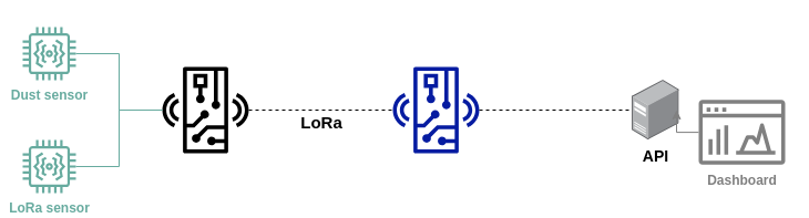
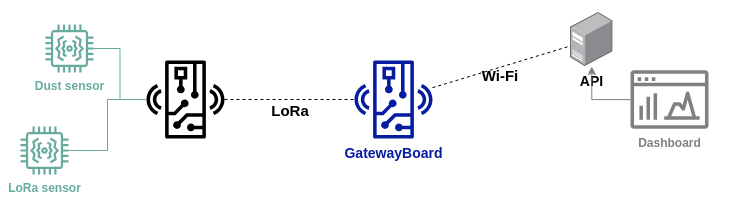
- <mxCell id="11" value="&lt;font style=&quot;color: rgb(103, 171, 159);&quot;&gt;Dust sensor&lt;/font&gt;" style="sketch=0;outlineConnect=0;fontColor=#232F3E;gradientColor=none;fillColor=#67AB9F;strokeColor=none;dashed=0;verticalLabelPosition=bottom;verticalAlign=top;align=center;html=1;fontSize=12;fontStyle=1;aspect=fixed;pointerEvents=1;shape=mxgraph.aws4.iot_thing_vibration_sensor;" vertex="1" parent="1"><mxGeometry x="20" y="24" width="48" height="48" as="geometry" /></mxCell>
+ <mxCell id="11" value="&lt;font style=&quot;color: rgb(103, 171, 159);&quot;&gt;Dust sensor&lt;/font&gt;" style="sketch=0;outlineConnect=0;fontColor=#232F3E;gradientColor=none;fillColor=#67AB9F;strokeColor=none;dashed=0;verticalLabelPosition=bottom;verticalAlign=top;align=center;html=1;fontSize=12;fontStyle=1;aspect=fixed;pointerEvents=1;shape=mxgraph.aws4.iot_thing_vibration_sensor;" vertex="1" parent="1"><mxGeometry x="45" y="24" width="48" height="48" as="geometry" /></mxCell>
+ <mxCell id="8" value="&lt;b&gt;&lt;font style=&quot;font-size: 15px;&quot;&gt;Wi-Fi&lt;/font&gt;&lt;/b&gt;" style="text;html=1;align=center;verticalAlign=middle;whiteSpace=wrap;rounded=0;" vertex="1" parent="1"><mxGeometry x="470" y="60" width="60" height="30" as="geometry" /></mxCell>
- <mxCell id="2" value="&lt;b&gt;&lt;font style=&quot;font-size: 14px;&quot;&gt;API&lt;/font&gt;&lt;/b&gt;" style="image;points=[];aspect=fixed;html=1;align=center;shadow=0;dashed=0;image=img/lib/allied_telesis/computer_and_terminals/Server_Desktop.svg;labelBackgroundColor=none;fontColor=default;" vertex="1" parent="1"><mxGeometry x="570" y="72" width="42.6" height="54" as="geometry" /></mxCell>
+ <mxCell id="2" value="&lt;b&gt;&lt;font style=&quot;font-size: 14px;&quot;&gt;API&lt;/font&gt;&lt;/b&gt;" style="image;points=[];aspect=fixed;html=1;align=center;shadow=0;dashed=0;image=img/lib/allied_telesis/computer_and_terminals/Server_Desktop.svg;labelBackgroundColor=none;fontColor=default;" vertex="1" parent="1"><mxGeometry x="570" y="12" width="42.6" height="54" as="geometry" /></mxCell>
- <mxCell id="16" value="&lt;font style=&quot;color: rgb(128, 128, 128);&quot;&gt;&lt;b&gt;Dashboard&lt;/b&gt;&lt;/font&gt;" style="sketch=0;outlineConnect=0;fontColor=#232F3E;gradientColor=none;fillColor=#808080;strokeColor=none;dashed=0;verticalLabelPosition=bottom;verticalAlign=top;align=center;html=1;fontSize=12;fontStyle=0;aspect=fixed;pointerEvents=1;shape=mxgraph.aws4.opensearch_dashboards;" vertex="1" parent="1"><mxGeometry x="630" y="89.5" width="78" height="59" as="geometry" /></mxCell>
+ <mxCell id="16" value="&lt;font style=&quot;color: rgb(128, 128, 128);&quot;&gt;&lt;b&gt;Dashboard&lt;/b&gt;&lt;/font&gt;" style="sketch=0;outlineConnect=0;fontColor=#232F3E;gradientColor=none;fillColor=#808080;strokeColor=none;dashed=0;verticalLabelPosition=bottom;verticalAlign=top;align=center;html=1;fontSize=12;fontStyle=0;aspect=fixed;pointerEvents=1;shape=mxgraph.aws4.opensearch_dashboards;" vertex="1" parent="1"><mxGeometry x="630" y="69.5" width="78" height="59" as="geometry" /></mxCell>
+ <mxCell id="9" value="&lt;font style=&quot;font-size: 14px; color: rgb(6, 28, 161);&quot;&gt;&lt;b&gt;GatewayBoard&lt;/b&gt;&lt;/font&gt;" style="text;html=1;align=center;verticalAlign=middle;resizable=0;points=[];autosize=1;strokeColor=none;fillColor=none;" vertex="1" parent="1"><mxGeometry x="333" y="138" width="120" height="30" as="geometry" /></mxCell>
